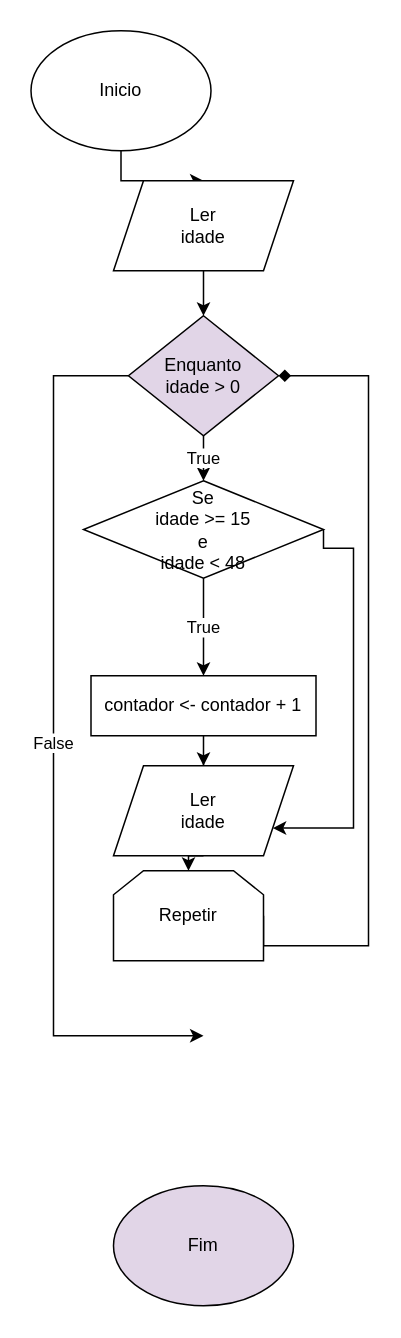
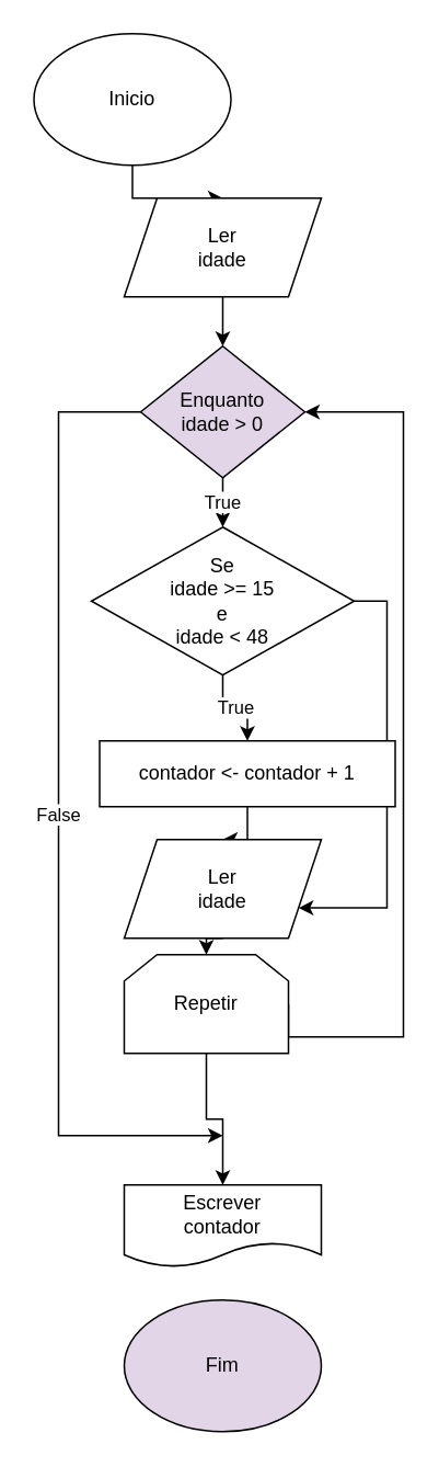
- <mxCell id="16" style="edgeStyle=orthogonalEdgeStyle;rounded=0;orthogonalLoop=1;jettySize=auto;html=1;exitX=1;exitY=0.5;exitDx=0;exitDy=0;entryX=1;entryY=0.5;entryDx=0;entryDy=0;endArrow=diamond;" edge="1" parent="1" source="18" target="8"><mxGeometry relative="1" as="geometry"><Array as="points"><mxPoint x="245" y="630" /><mxPoint x="245" y="250" /></Array></mxGeometry></mxCell>
+ <mxCell id="16" style="edgeStyle=orthogonalEdgeStyle;rounded=0;orthogonalLoop=1;jettySize=auto;html=1;exitX=1;exitY=0.5;exitDx=0;exitDy=0;entryX=1;entryY=0.5;entryDx=0;entryDy=0;" edge="1" parent="1" source="18" target="8"><mxGeometry relative="1" as="geometry"><Array as="points"><mxPoint x="245" y="630" /><mxPoint x="245" y="250" /></Array></mxGeometry></mxCell>
- <mxCell id="11" value="Se&lt;br&gt;idade &amp;gt;= 15&lt;br&gt;e&lt;br&gt;idade &amp;lt; 48" style="rhombus;whiteSpace=wrap;html=1;" vertex="1" parent="1"><mxGeometry x="55" y="320" width="160" height="65" as="geometry" /></mxCell>
+ <mxCell id="11" value="Se&lt;br&gt;idade &amp;gt;= 15&lt;br&gt;e&lt;br&gt;idade &amp;lt; 48" style="rhombus;whiteSpace=wrap;html=1;" vertex="1" parent="1"><mxGeometry x="55" y="320" width="160" height="90" as="geometry" /></mxCell>
- <mxCell id="13" value="contador &amp;lt;- contador + 1" style="whiteSpace=wrap;html=1;" vertex="1" parent="1"><mxGeometry x="60" y="450" width="150" height="40" as="geometry" /></mxCell>
+ <mxCell id="13" value="contador &amp;lt;- contador + 1" style="whiteSpace=wrap;html=1;" vertex="1" parent="1"><mxGeometry x="60" y="450" width="180" height="40" as="geometry" /></mxCell>
+ <mxCell id="17" value="" style="edgeStyle=orthogonalEdgeStyle;rounded=0;orthogonalLoop=1;jettySize=auto;html=1;" edge="1" parent="1" source="18" target="19"><mxGeometry relative="1" as="geometry" /></mxCell>
+ <mxCell id="19" value="Escrever&lt;br&gt;contador" style="shape=document;whiteSpace=wrap;html=1;boundedLbl=1;" vertex="1" parent="1"><mxGeometry x="75" y="720" width="120" height="50" as="geometry" /></mxCell>
